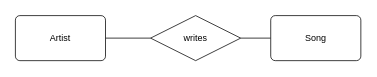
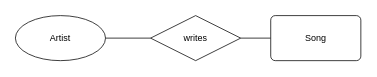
- <mxCell id="6" value="Artist" style="rounded=1;arcSize=10;whiteSpace=wrap;html=1;align=center;" parent="1" vertex="1"><mxGeometry x="20" y="20" width="120" height="60" as="geometry" /></mxCell>
+ <mxCell id="6" value="Artist" style="ellipse;arcSize=10;whiteSpace=wrap;html=1;align=center;" parent="1" vertex="1"><mxGeometry x="20" y="20" width="120" height="60" as="geometry" /></mxCell>
